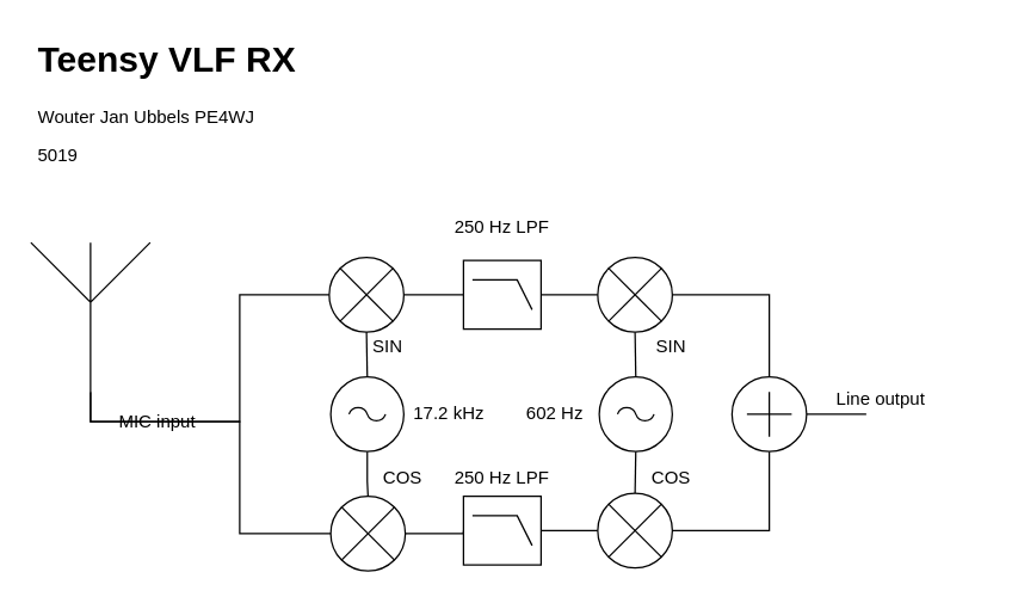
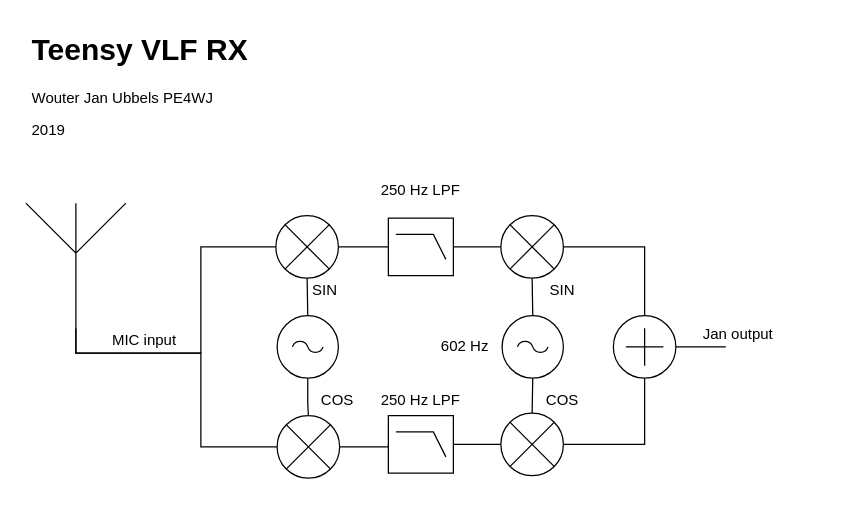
- <mxCell id="35" value="&lt;h1&gt;Teensy VLF RX&lt;/h1&gt;&lt;p&gt;Wouter Jan Ubbels PE4WJ&lt;/p&gt;&lt;p&gt;5019&lt;br&gt;&lt;/p&gt;" style="text;html=1;strokeColor=none;fillColor=none;spacing=5;spacingTop=-20;whiteSpace=wrap;overflow=hidden;rounded=0;" vertex="1" parent="1"><mxGeometry x="20" y="20" width="290" height="120" as="geometry" /></mxCell>
+ <mxCell id="35" value="&lt;h1&gt;Teensy VLF RX&lt;/h1&gt;&lt;p&gt;Wouter Jan Ubbels PE4WJ&lt;/p&gt;&lt;p&gt;2019&lt;br&gt;&lt;/p&gt;" style="text;html=1;strokeColor=none;fillColor=none;spacing=5;spacingTop=-20;whiteSpace=wrap;overflow=hidden;rounded=0;" vertex="1" parent="1"><mxGeometry x="20" y="20" width="290" height="120" as="geometry" /></mxCell>
- <mxCell id="33" value="Line output" style="text;html=1;strokeColor=none;fillColor=none;align=center;verticalAlign=middle;whiteSpace=wrap;rounded=0;" vertex="1" parent="1"><mxGeometry x="520" y="242" width="140" height="50" as="geometry" /></mxCell>
+ <mxCell id="33" value="Jan output" style="text;html=1;strokeColor=none;fillColor=none;align=center;verticalAlign=middle;whiteSpace=wrap;rounded=0;" vertex="1" parent="1"><mxGeometry x="520" y="242" width="140" height="50" as="geometry" /></mxCell>
- <mxCell id="25" value="17.2 kHz" style="text;html=1;strokeColor=none;fillColor=none;align=center;verticalAlign=middle;whiteSpace=wrap;rounded=0;" vertex="1" parent="1"><mxGeometry x="271" y="267" width="59" height="20" as="geometry" /></mxCell>
- <mxCell id="34" value="MIC input" style="text;html=1;strokeColor=none;fillColor=none;align=center;verticalAlign=middle;whiteSpace=wrap;rounded=0;" vertex="1" parent="1"><mxGeometry x="70" y="272" width="70" height="20" as="geometry" /></mxCell>
+ <mxCell id="34" value="MIC input" style="text;html=1;strokeColor=none;fillColor=none;align=center;verticalAlign=middle;whiteSpace=wrap;rounded=0;" vertex="1" parent="1"><mxGeometry x="80" y="262" width="70" height="20" as="geometry" /></mxCell>
